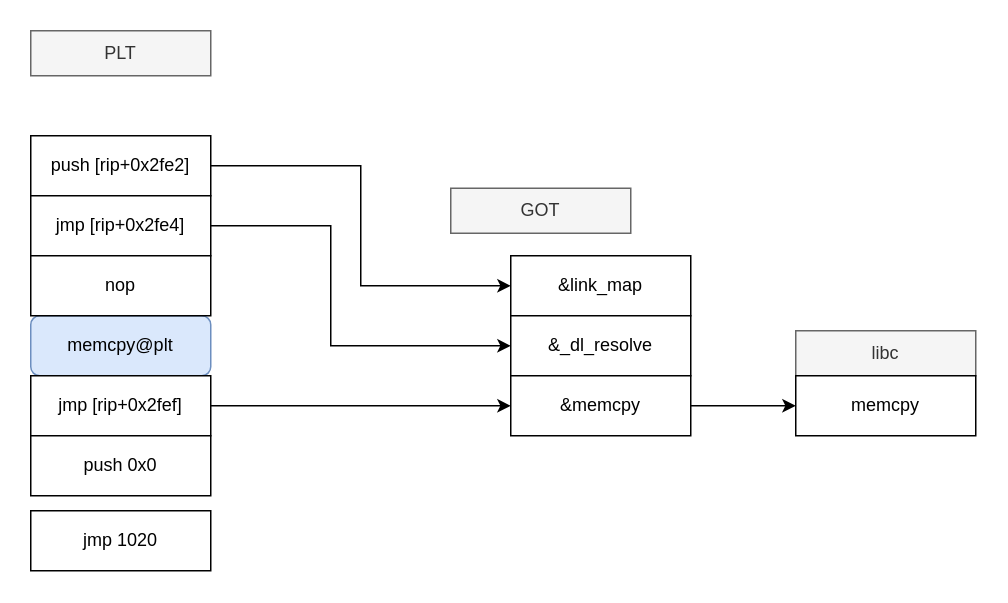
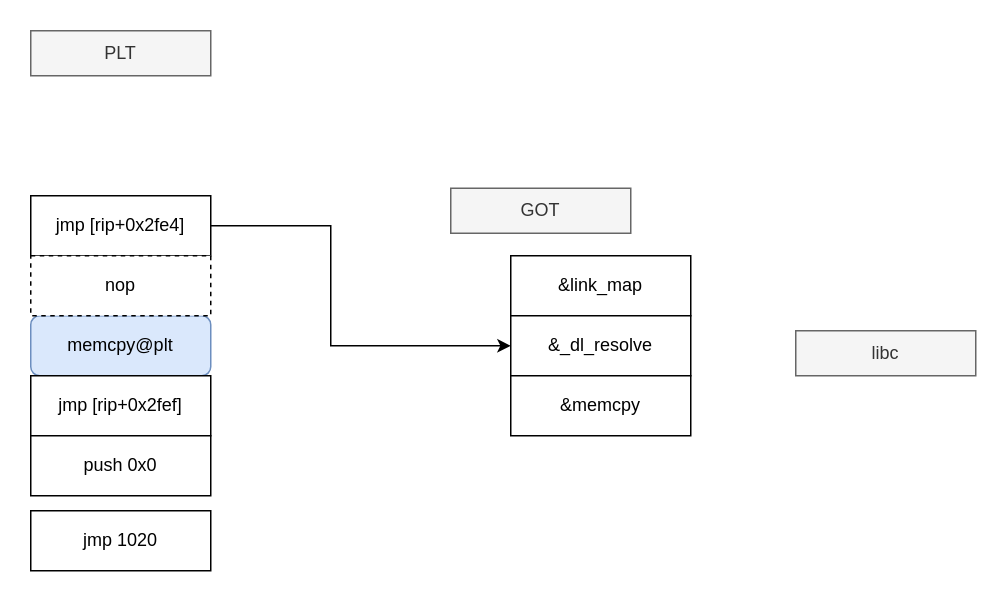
- <mxCell id="9" value="push [rip+0x2fe2]" style="rounded=0;whiteSpace=wrap;html=1;" vertex="1" parent="1"><mxGeometry x="20" y="90" width="120" height="40" as="geometry" /></mxCell>
- <mxCell id="8" style="edgeStyle=orthogonalEdgeStyle;rounded=0;orthogonalLoop=1;jettySize=auto;html=1;exitX=1;exitY=0.5;exitDx=0;exitDy=0;entryX=0;entryY=0.5;entryDx=0;entryDy=0;" edge="1" parent="1" source="9" target="14"><mxGeometry relative="1" as="geometry" /></mxCell>
- <mxCell id="12" value="nop" style="rounded=0;whiteSpace=wrap;html=1;" vertex="1" parent="1"><mxGeometry x="20" y="170" width="120" height="40" as="geometry" /></mxCell>
+ <mxCell id="12" value="nop" style="rounded=0;whiteSpace=wrap;html=1;dashed=1;" vertex="1" parent="1"><mxGeometry x="20" y="170" width="120" height="40" as="geometry" /></mxCell>
- <mxCell id="4" style="edgeStyle=orthogonalEdgeStyle;rounded=0;orthogonalLoop=1;jettySize=auto;html=1;exitX=1;exitY=0.5;exitDx=0;exitDy=0;entryX=0;entryY=0.5;entryDx=0;entryDy=0;" edge="1" parent="1" source="5" target="17"><mxGeometry relative="1" as="geometry" /></mxCell>
- <mxCell id="16" style="edgeStyle=orthogonalEdgeStyle;rounded=0;orthogonalLoop=1;jettySize=auto;html=1;exitX=1;exitY=0.5;exitDx=0;exitDy=0;entryX=0;entryY=0.5;entryDx=0;entryDy=0;" edge="1" parent="1" source="17" target="19"><mxGeometry relative="1" as="geometry" /></mxCell>
- <mxCell id="19" value="memcpy" style="rounded=0;whiteSpace=wrap;html=1;" vertex="1" parent="1"><mxGeometry x="530" y="250" width="120" height="40" as="geometry" /></mxCell>
